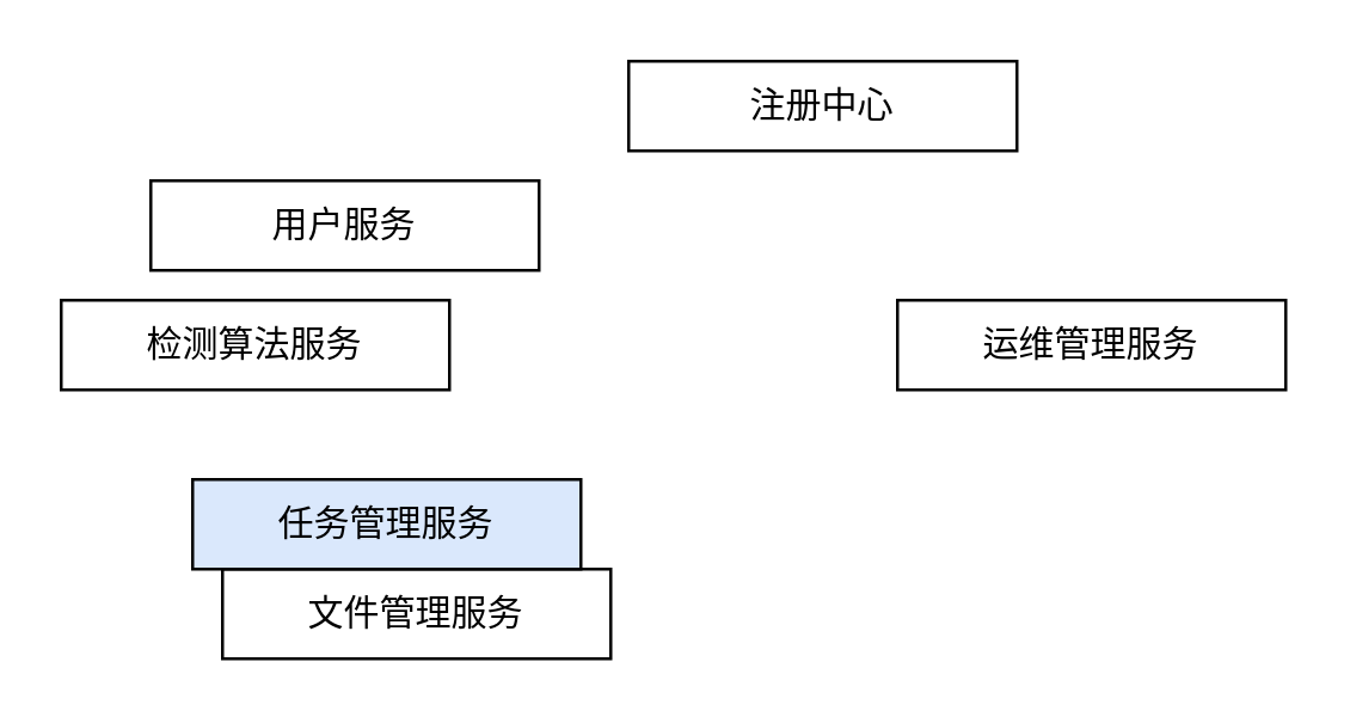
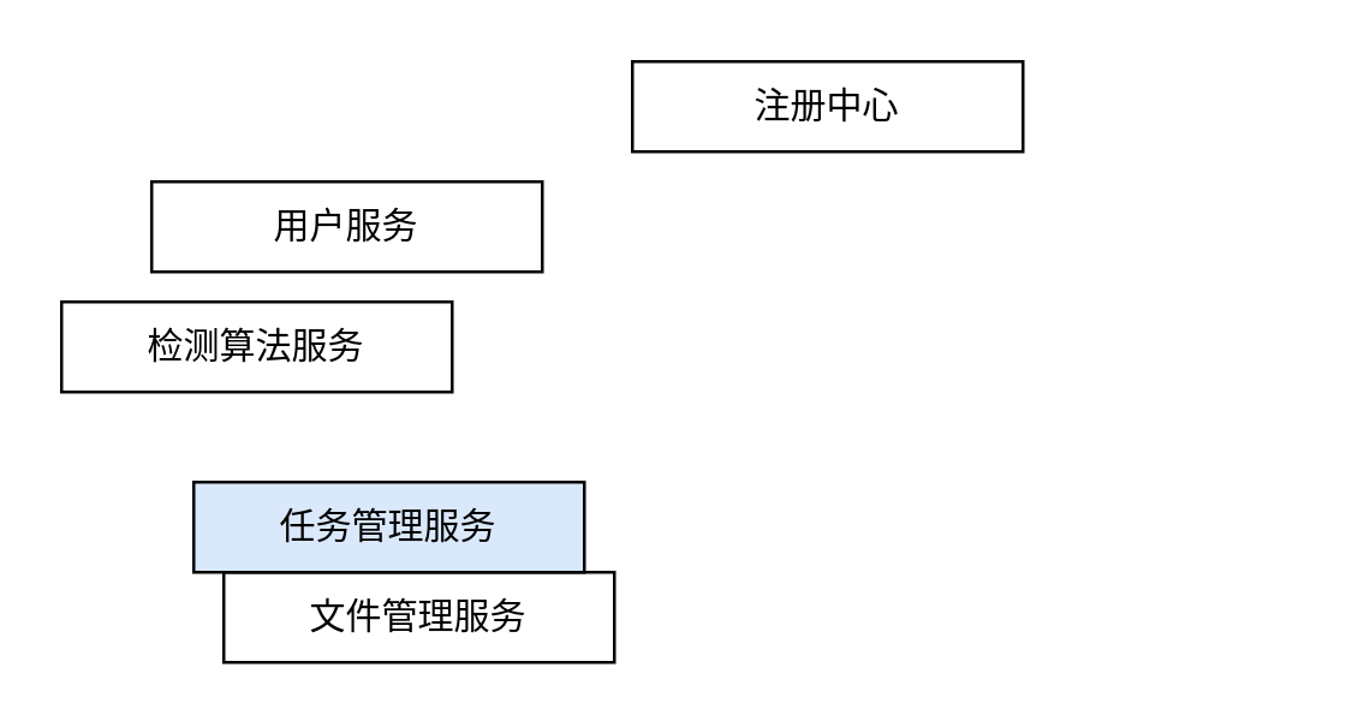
- <mxCell id="4" value="运维管理服务" style="rounded=0;whiteSpace=wrap;html=1;" vertex="1" parent="1"><mxGeometry x="300" y="100" width="130" height="30" as="geometry" /></mxCell>
